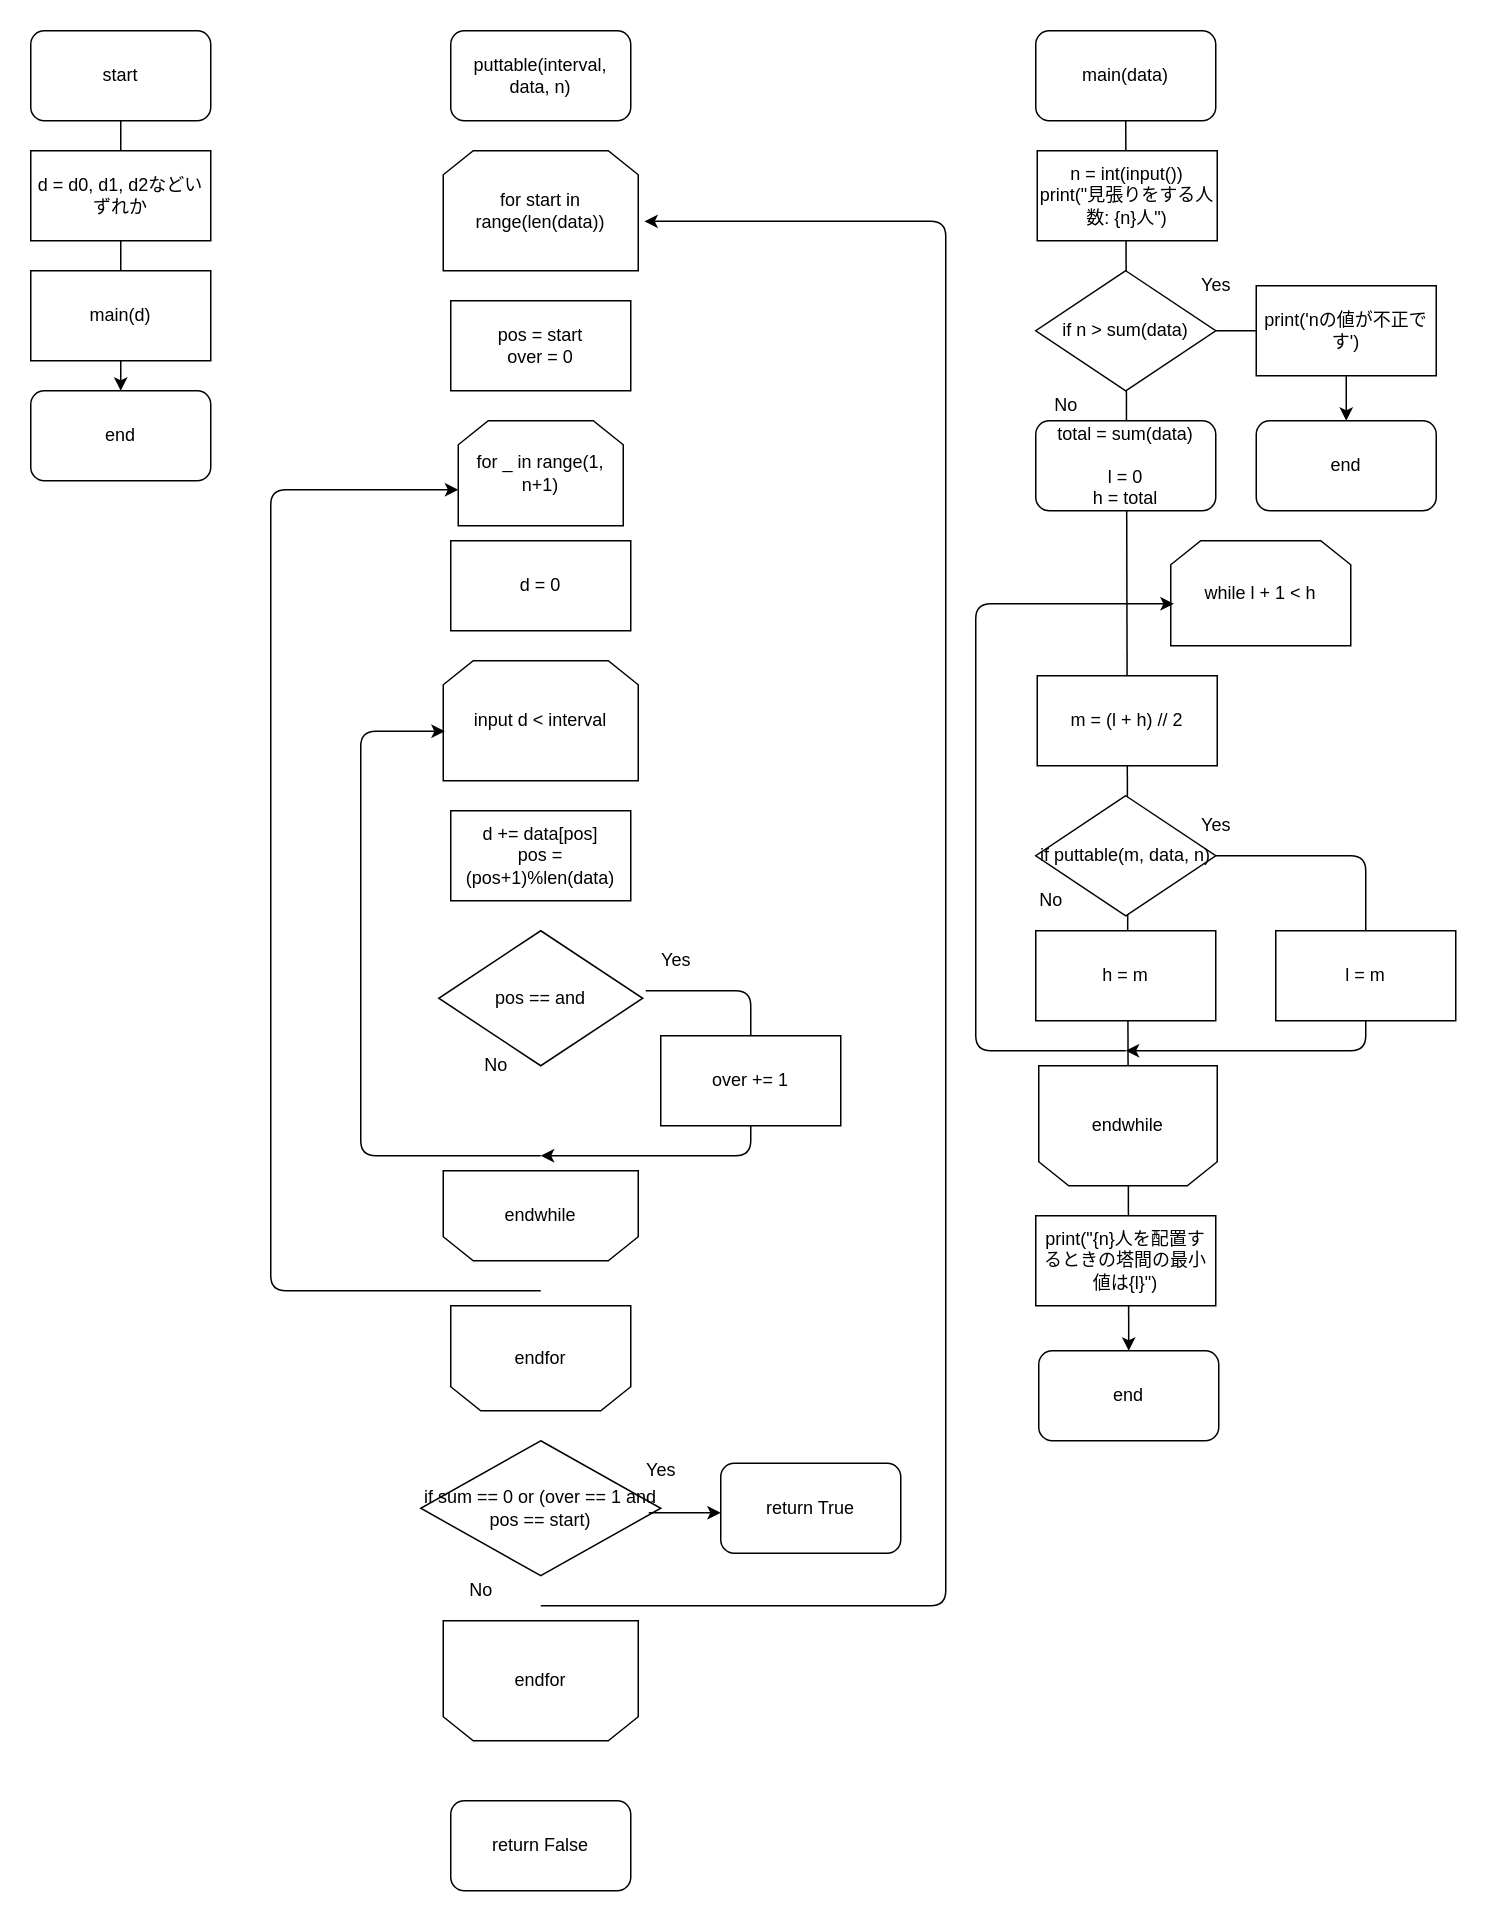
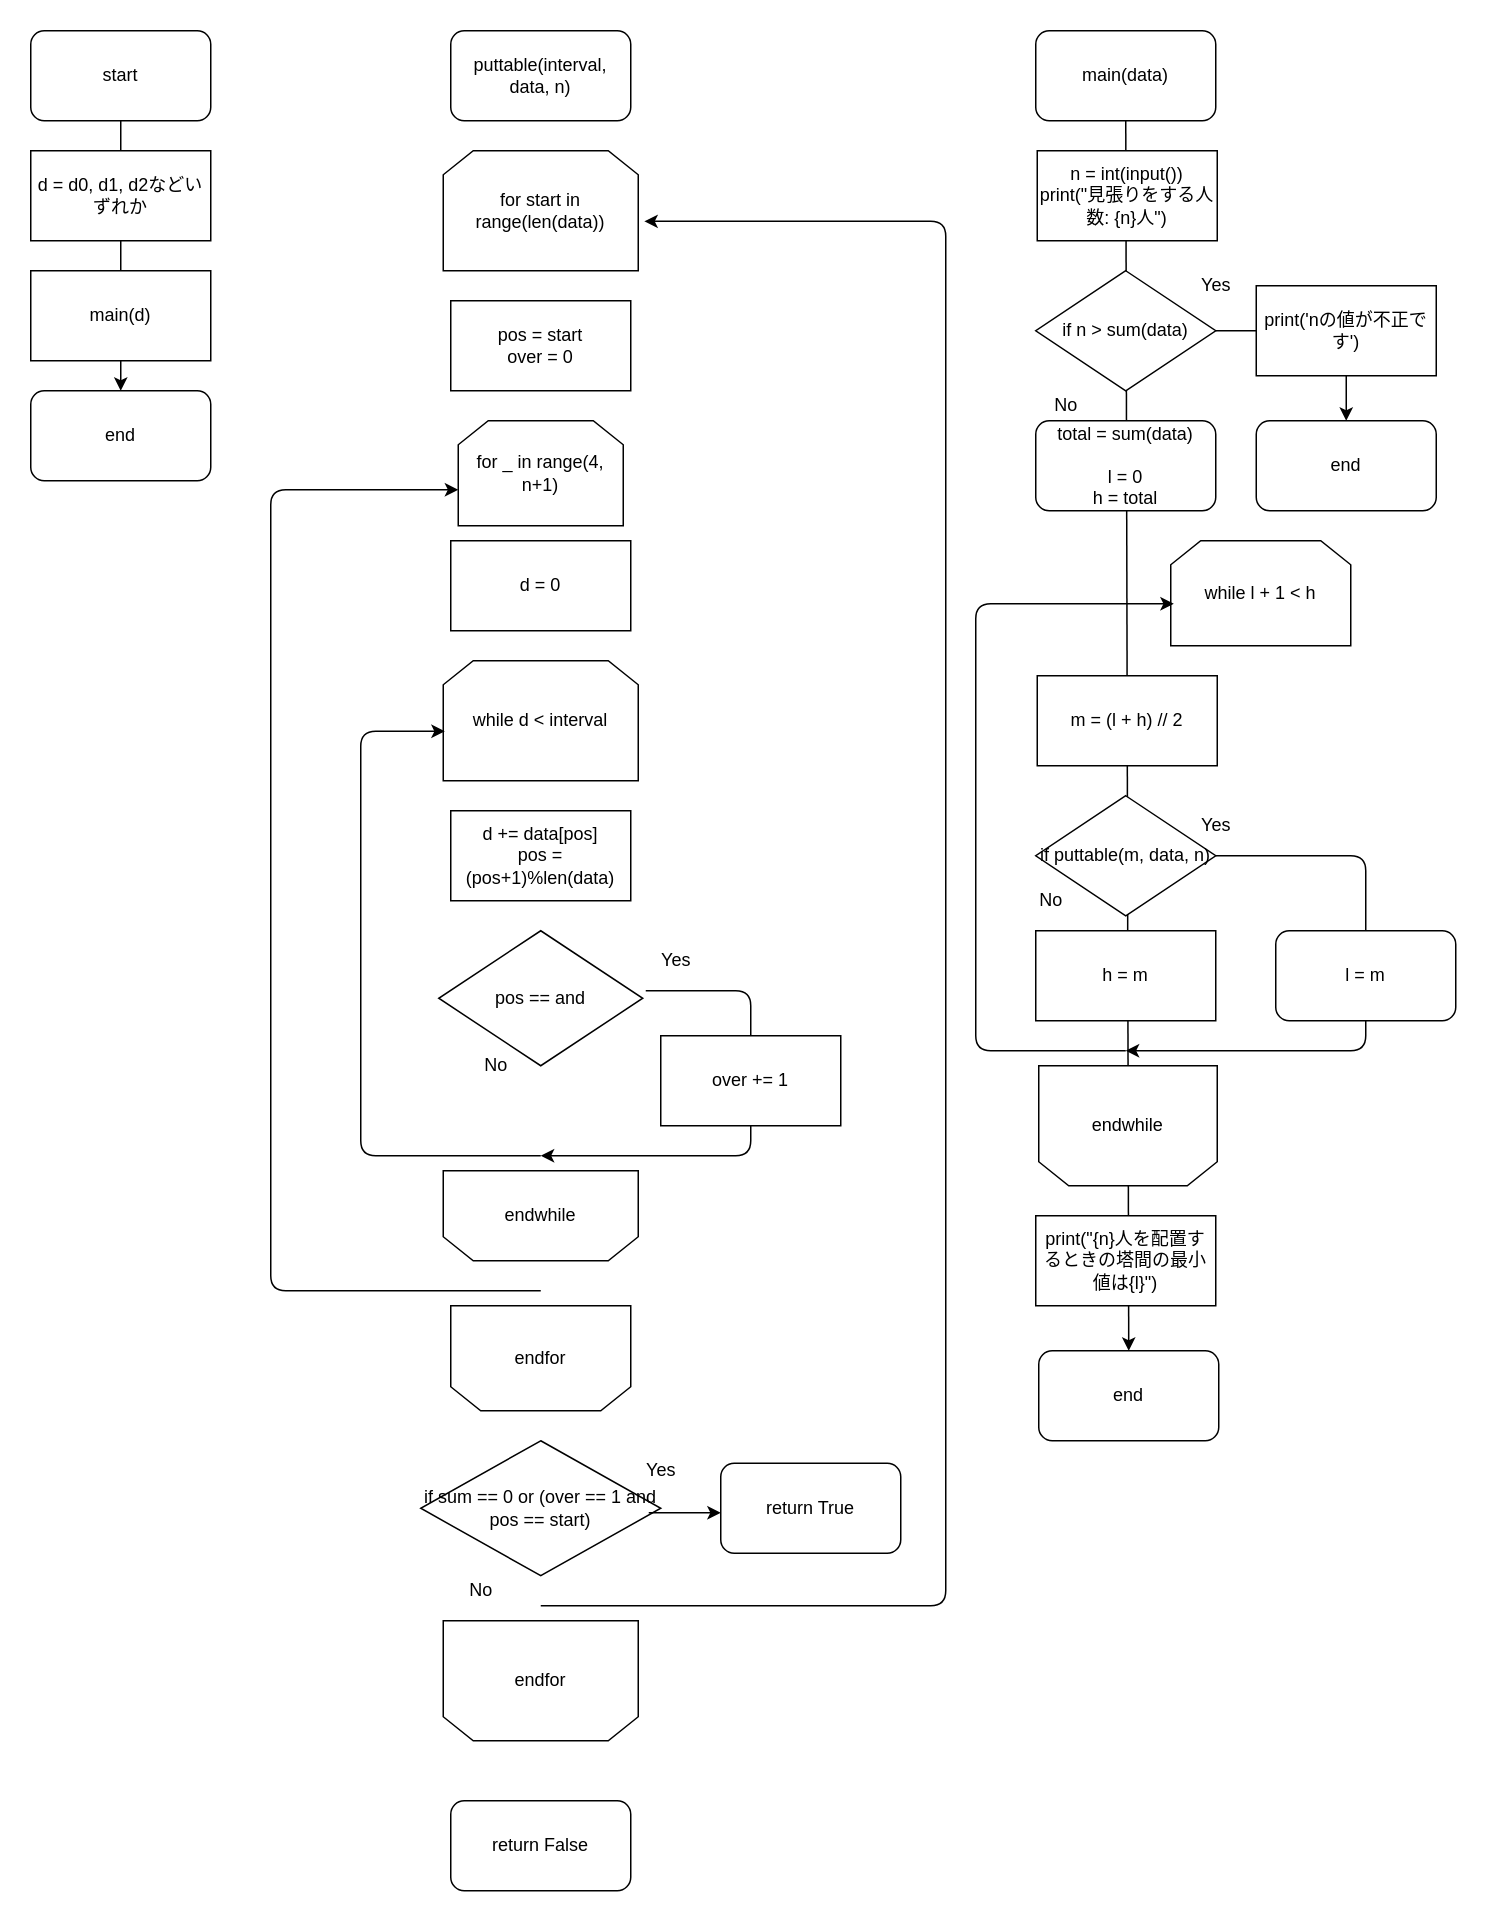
- <mxCell id="10" value="for _ in range(1, n+1)" style="shape=loopLimit;whiteSpace=wrap;html=1;" vertex="1" parent="1"><mxGeometry x="305" y="280" width="110" height="70" as="geometry" /></mxCell>
+ <mxCell id="10" value="for _ in range(4, n+1)" style="shape=loopLimit;whiteSpace=wrap;html=1;" vertex="1" parent="1"><mxGeometry x="305" y="280" width="110" height="70" as="geometry" /></mxCell>
- <mxCell id="12" value="input d &amp;lt; interval" style="shape=loopLimit;whiteSpace=wrap;html=1;" vertex="1" parent="1"><mxGeometry x="295" y="440" width="130" height="80" as="geometry" /></mxCell>
+ <mxCell id="12" value="while d &amp;lt; interval" style="shape=loopLimit;whiteSpace=wrap;html=1;" vertex="1" parent="1"><mxGeometry x="295" y="440" width="130" height="80" as="geometry" /></mxCell>
- <mxCell id="3" value="l = m" style="rounded=0;whiteSpace=wrap;html=1;" vertex="1" parent="1"><mxGeometry x="850" y="620" width="120" height="60" as="geometry" /></mxCell>
+ <mxCell id="3" value="l = m" style="whiteSpace=wrap;html=1;rounded=1;" vertex="1" parent="1"><mxGeometry x="850" y="620" width="120" height="60" as="geometry" /></mxCell>
